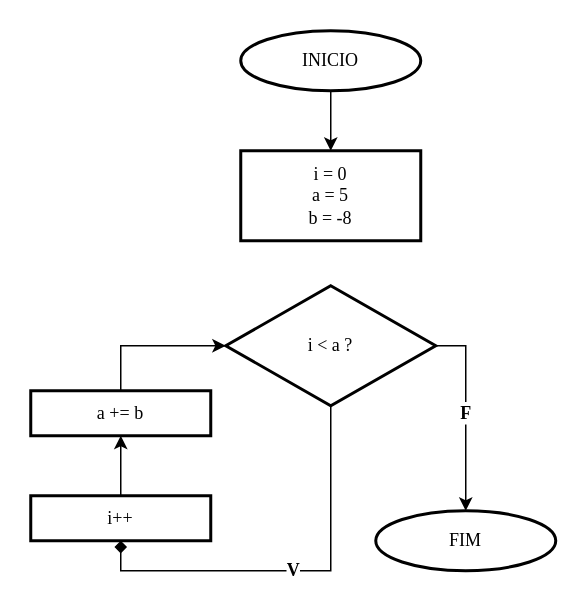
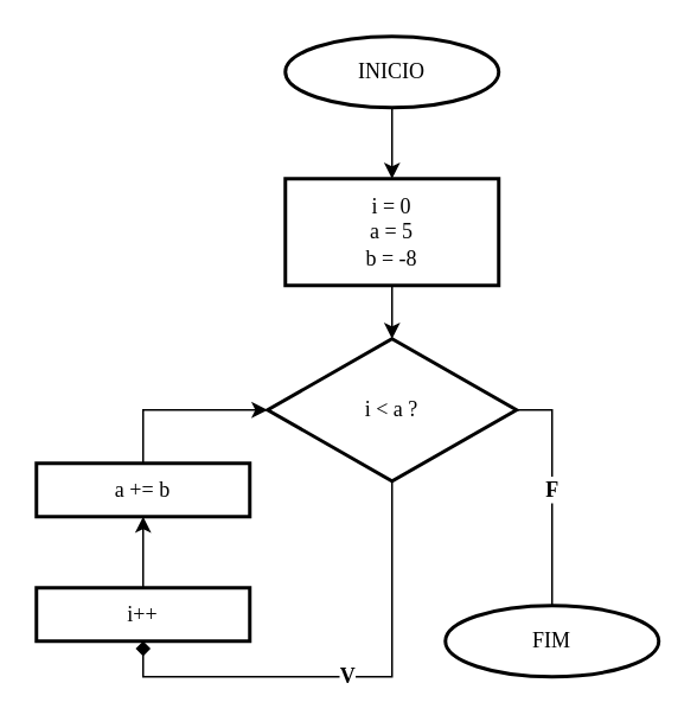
+ <mxCell id="4" value="" style="edgeStyle=orthogonalEdgeStyle;rounded=0;orthogonalLoop=1;jettySize=auto;html=1;fontFamily=Times New Roman;" parent="1" source="5" target="8" edge="1"><mxGeometry relative="1" as="geometry" /></mxCell>
- <mxCell id="7" value="F" style="edgeStyle=orthogonalEdgeStyle;rounded=0;orthogonalLoop=1;jettySize=auto;html=1;entryX=0.5;entryY=0;entryDx=0;entryDy=0;entryPerimeter=0;fontStyle=1;fontSize=12;fontFamily=Times New Roman;exitX=1;exitY=0.5;exitDx=0;exitDy=0;" parent="1" source="8" target="13" edge="1"><mxGeometry relative="1" as="geometry"><mxPoint x="220" y="350" as="targetPoint" /></mxGeometry></mxCell>
+ <mxCell id="7" value="F" style="edgeStyle=orthogonalEdgeStyle;rounded=0;orthogonalLoop=1;jettySize=auto;html=1;entryX=0.5;entryY=0;entryDx=0;entryDy=0;entryPerimeter=0;fontStyle=1;fontSize=12;fontFamily=Times New Roman;exitX=1;exitY=0.5;exitDx=0;exitDy=0;endArrow=none;" parent="1" source="8" target="13" edge="1"><mxGeometry relative="1" as="geometry"><mxPoint x="220" y="350" as="targetPoint" /></mxGeometry></mxCell>
